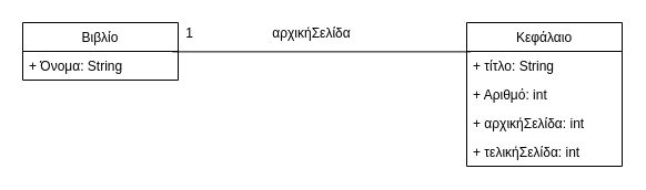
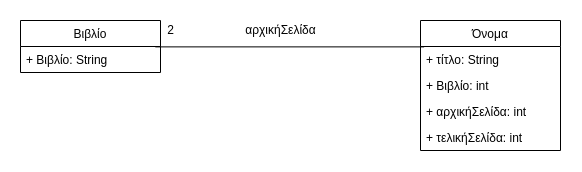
- <mxCell id="2" style="text;html=1;align=center;verticalAlign=middle;resizable=0;points=[];autosize=1;" value="1" parent="1" vertex="1"><mxGeometry width="20" as="geometry" x="160" y="20" height="20" /></mxCell>
+ <mxCell id="2" style="text;html=1;align=center;verticalAlign=middle;resizable=0;points=[];autosize=1;" value="2" parent="1" vertex="1"><mxGeometry width="20" as="geometry" x="160" y="20" height="20" /></mxCell>
- <mxCell id="6" style="swimlane;fontStyle=0;childLayout=stackLayout;horizontal=1;startSize=26;fillColor=none;horizontalStack=0;resizeParent=1;resizeParentMax=0;resizeLast=0;collapsible=1;marginBottom=0;" value="Κεφάλαιο" parent="1" vertex="1"><mxGeometry width="140" as="geometry" x="420" y="20" height="130" /></mxCell>
+ <mxCell id="6" style="swimlane;fontStyle=0;childLayout=stackLayout;horizontal=1;startSize=26;fillColor=none;horizontalStack=0;resizeParent=1;resizeParentMax=0;resizeLast=0;collapsible=1;marginBottom=0;" value="Όνομα" parent="1" vertex="1"><mxGeometry width="140" as="geometry" x="420" y="20" height="130" /></mxCell>
- <mxCell id="5" style="text;strokeColor=none;fillColor=none;align=left;verticalAlign=top;spacingLeft=4;spacingRight=4;overflow=hidden;rotatable=0;points=[[0,0.5],[1,0.5]];portConstraint=eastwest;" value="+ Όνομα: String" parent="4" vertex="1"><mxGeometry width="140" as="geometry" y="26" height="26" /></mxCell>
+ <mxCell id="5" style="text;strokeColor=none;fillColor=none;align=left;verticalAlign=top;spacingLeft=4;spacingRight=4;overflow=hidden;rotatable=0;points=[[0,0.5],[1,0.5]];portConstraint=eastwest;" value="+ Βιβλίο: String" parent="4" vertex="1"><mxGeometry width="140" as="geometry" y="26" height="26" /></mxCell>
- <mxCell id="8" style="text;strokeColor=none;fillColor=none;align=left;verticalAlign=top;spacingLeft=4;spacingRight=4;overflow=hidden;rotatable=0;points=[[0,0.5],[1,0.5]];portConstraint=eastwest;" value="+ Αριθμό: int" parent="6" vertex="1"><mxGeometry width="140" as="geometry" y="52" height="26" /></mxCell>
+ <mxCell id="8" style="text;strokeColor=none;fillColor=none;align=left;verticalAlign=top;spacingLeft=4;spacingRight=4;overflow=hidden;rotatable=0;points=[[0,0.5],[1,0.5]];portConstraint=eastwest;" value="+ Βιβλίο: int" parent="6" vertex="1"><mxGeometry width="140" as="geometry" y="52" height="26" /></mxCell>
